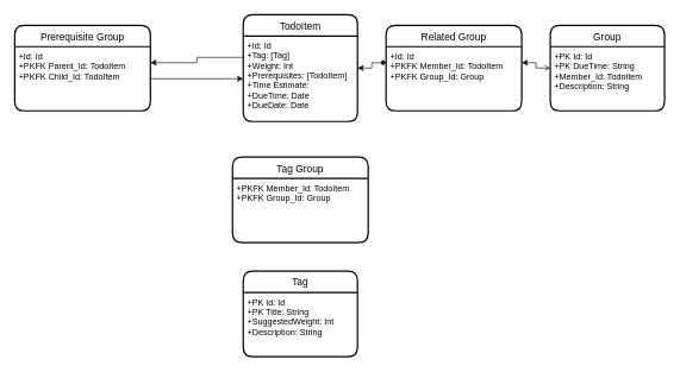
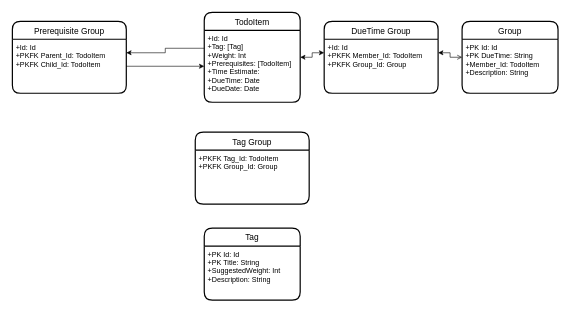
- <mxCell id="10" value="Related Group" style="swimlane;childLayout=stackLayout;horizontal=1;startSize=30;horizontalStack=0;rounded=1;fontSize=14;fontStyle=0;strokeWidth=2;resizeParent=0;resizeLast=1;shadow=0;dashed=0;align=center;" parent="1" vertex="1"><mxGeometry x="540" y="35" width="190" height="120" as="geometry" /></mxCell>
+ <mxCell id="10" value="DueTime Group" style="swimlane;childLayout=stackLayout;horizontal=1;startSize=30;horizontalStack=0;rounded=1;fontSize=14;fontStyle=0;strokeWidth=2;resizeParent=0;resizeLast=1;shadow=0;dashed=0;align=center;" parent="1" vertex="1"><mxGeometry x="540" y="35" width="190" height="120" as="geometry" /></mxCell>
- <mxCell id="2" style="edgeStyle=orthogonalEdgeStyle;rounded=0;orthogonalLoop=1;jettySize=auto;html=1;entryX=0;entryY=0.25;entryDx=0;entryDy=0;startArrow=classic;startFill=1;endArrow=diamond;" parent="1" source="3" target="11" edge="1"><mxGeometry relative="1" as="geometry" /></mxCell>
+ <mxCell id="2" style="edgeStyle=orthogonalEdgeStyle;rounded=0;orthogonalLoop=1;jettySize=auto;html=1;entryX=0;entryY=0.25;entryDx=0;entryDy=0;startArrow=classic;startFill=1;" parent="1" source="3" target="11" edge="1"><mxGeometry relative="1" as="geometry" /></mxCell>
- <mxCell id="13" value="+PKFK Member_Id: TodoItem&#10;+PKFK Group_Id: Group" style="align=left;strokeColor=none;fillColor=none;spacingLeft=4;fontSize=12;verticalAlign=top;resizable=0;rotatable=0;part=1;" parent="12" vertex="1"><mxGeometry y="30" width="190" height="90" as="geometry" /></mxCell>
+ <mxCell id="13" value="+PKFK Tag_Id: TodoItem&#10;+PKFK Group_Id: Group" style="align=left;strokeColor=none;fillColor=none;spacingLeft=4;fontSize=12;verticalAlign=top;resizable=0;rotatable=0;part=1;" parent="12" vertex="1"><mxGeometry y="30" width="190" height="90" as="geometry" /></mxCell>
